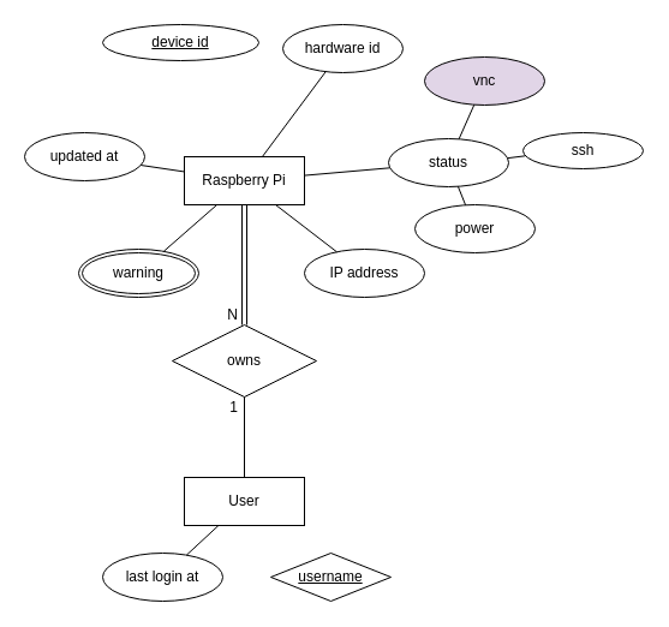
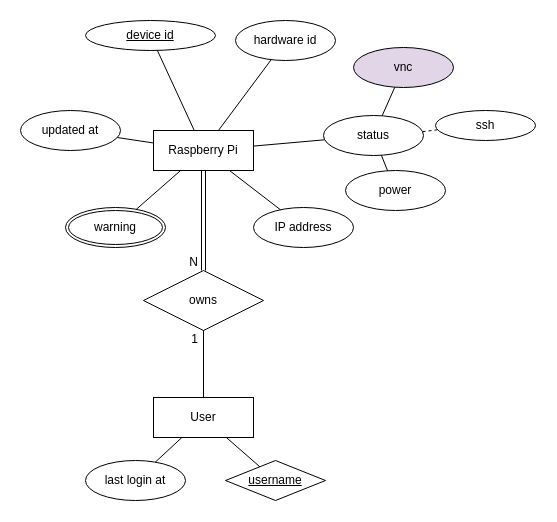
+ <mxCell id="20" value="" style="endArrow=none;html=1;rounded=0;noEdgeStyle=1;" edge="1" parent="1" source="2" target="12"><mxGeometry relative="1" as="geometry"><mxPoint x="315" y="587" as="sourcePoint" /><mxPoint x="475" y="587" as="targetPoint" /></mxGeometry></mxCell>
- <mxCell id="25" value="" style="endArrow=none;html=1;rounded=0;noEdgeStyle=1;" edge="1" parent="1" source="13" target="14"><mxGeometry relative="1" as="geometry"><mxPoint x="337.903" y="347" as="sourcePoint" /><mxPoint x="525" y="637" as="targetPoint" /></mxGeometry></mxCell>
+ <mxCell id="25" value="" style="endArrow=none;html=1;rounded=0;noEdgeStyle=1;dashed=1;" edge="1" parent="1" source="13" target="14"><mxGeometry relative="1" as="geometry"><mxPoint x="337.903" y="347" as="sourcePoint" /><mxPoint x="525" y="637" as="targetPoint" /></mxGeometry></mxCell>
+ <mxCell id="30" value="" style="endArrow=none;html=1;rounded=0;noEdgeStyle=1;" edge="1" parent="1" source="3" target="9"><mxGeometry relative="1" as="geometry"><mxPoint x="387.903" y="397" as="sourcePoint" /><mxPoint x="575" y="687" as="targetPoint" /></mxGeometry></mxCell>
